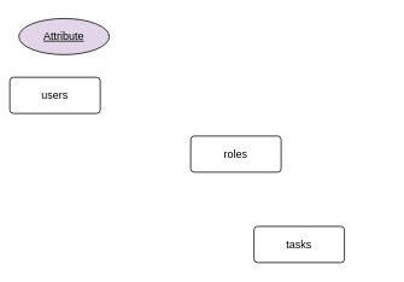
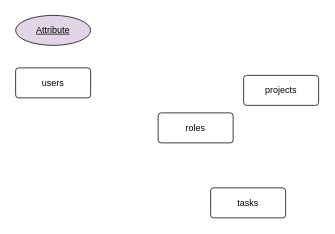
- <mxCell id="2" value="users" style="rounded=1;arcSize=10;whiteSpace=wrap;html=1;align=center;" vertex="1" parent="1"><mxGeometry x="10" y="85" width="100" height="40" as="geometry" /></mxCell>
+ <mxCell id="2" value="users" style="rounded=1;arcSize=10;whiteSpace=wrap;html=1;align=center;" vertex="1" parent="1"><mxGeometry x="20" y="90" width="100" height="40" as="geometry" /></mxCell>
+ <mxCell id="5" value="projects" style="rounded=1;arcSize=10;whiteSpace=wrap;html=1;align=center;" vertex="1" parent="1"><mxGeometry x="324" y="100" width="100" height="40" as="geometry" /></mxCell>
